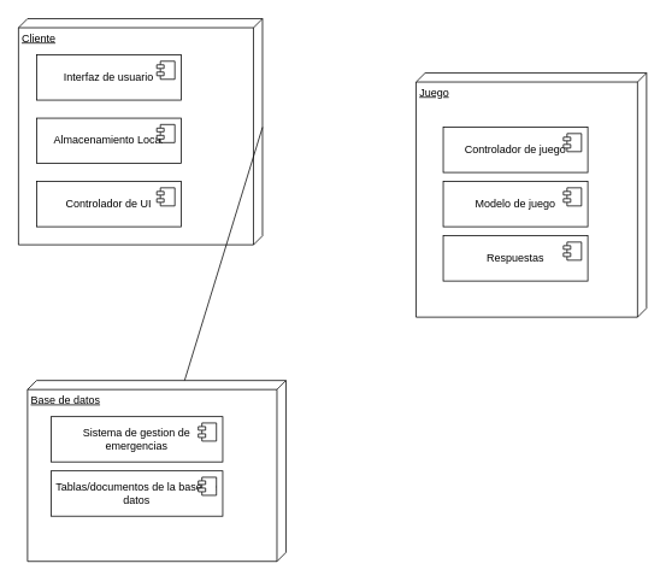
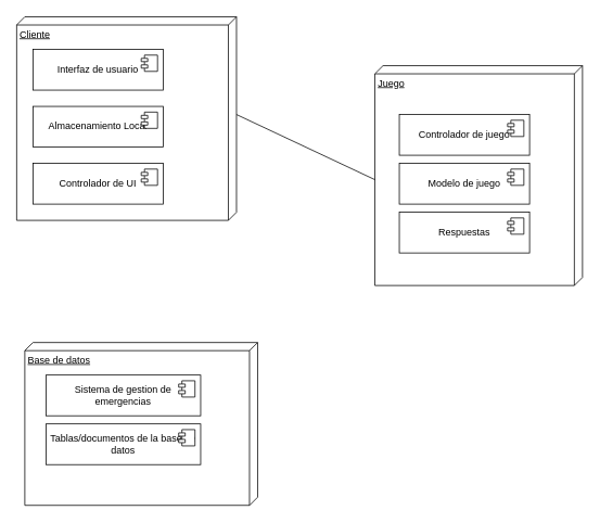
- <mxCell id="21" value="" style="endArrow=none;html=1;rounded=0;exitX=0;exitY=0;exitDx=120;exitDy=0;exitPerimeter=0;" edge="1" parent="1" source="2" target="4"><mxGeometry width="50" height="50" relative="1" as="geometry"><mxPoint x="260" y="290" as="sourcePoint" /><mxPoint x="310" y="240" as="targetPoint" /></mxGeometry></mxCell>
+ <mxCell id="21" value="" style="endArrow=none;html=1;rounded=0;entryX=0;entryY=0;entryDx=140;entryDy=255;entryPerimeter=0;exitX=0;exitY=0;exitDx=120;exitDy=0;exitPerimeter=0;" edge="1" parent="1" source="2" target="3"><mxGeometry width="50" height="50" relative="1" as="geometry"><mxPoint x="260" y="290" as="sourcePoint" /><mxPoint x="310" y="240" as="targetPoint" /></mxGeometry></mxCell>
